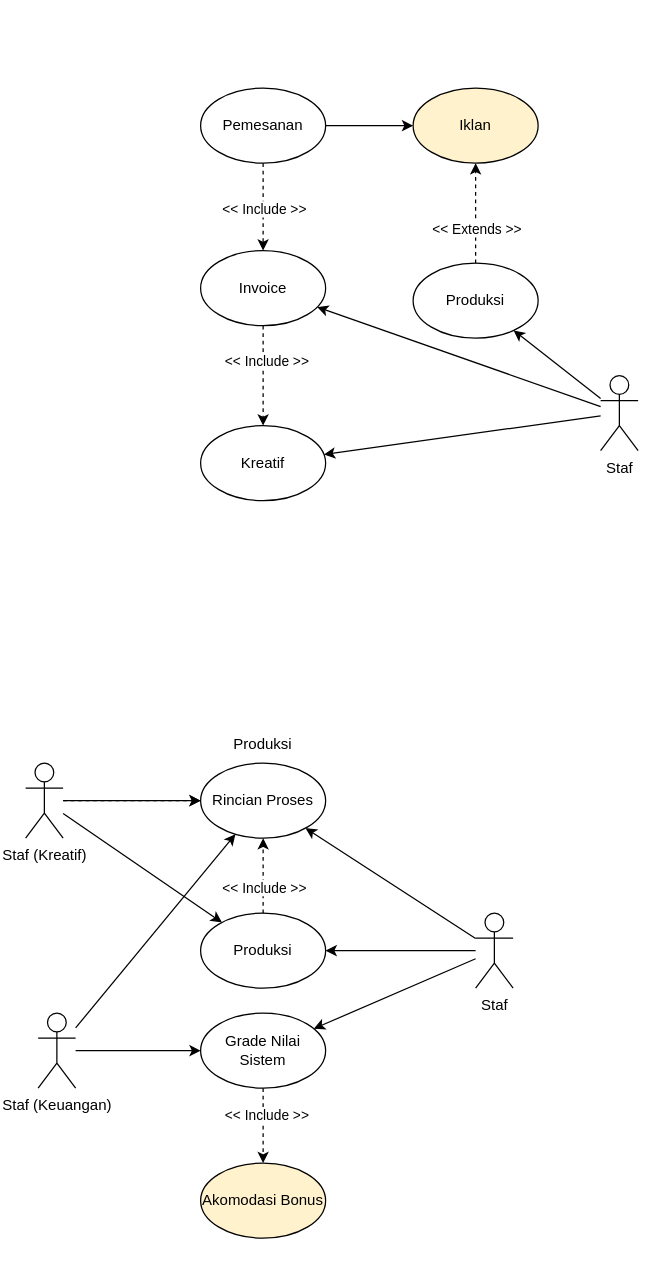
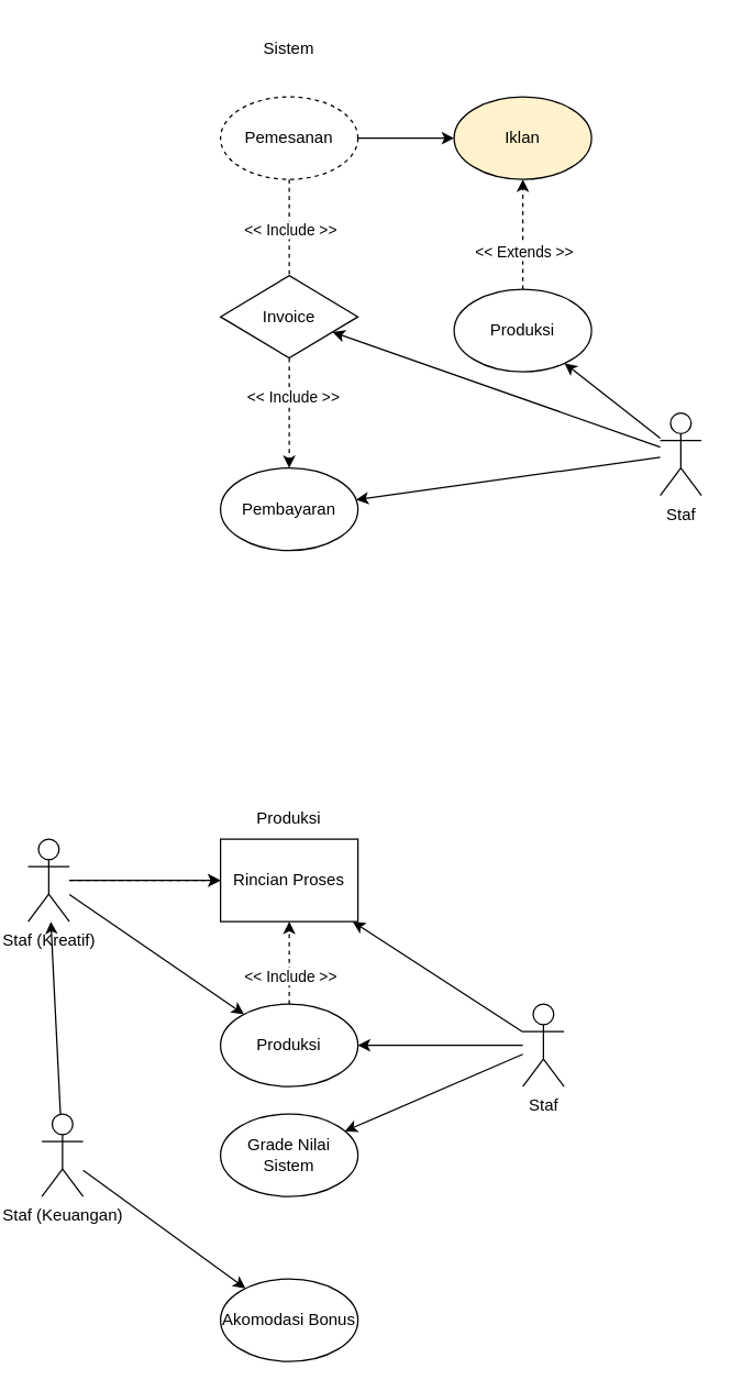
+ <mxCell id="2" value="Sistem" style="text;html=1;strokeColor=none;fillColor=none;align=center;verticalAlign=middle;whiteSpace=wrap;rounded=0;" vertex="1" parent="1"><mxGeometry x="180" y="20" width="60" height="30" as="geometry" /></mxCell>
- <mxCell id="3" value="Pemesanan" style="ellipse;whiteSpace=wrap;html=1;" vertex="1" parent="1"><mxGeometry x="160" y="70" width="100" height="60" as="geometry" /></mxCell>
+ <mxCell id="3" value="Pemesanan" style="ellipse;whiteSpace=wrap;html=1;dashed=1;" vertex="1" parent="1"><mxGeometry x="160" y="70" width="100" height="60" as="geometry" /></mxCell>
- <mxCell id="8" value="" style="endArrow=classic;html=1;rounded=0;dashed=1;" edge="1" parent="1" source="3" target="12"><mxGeometry width="50" height="50" relative="1" as="geometry"><mxPoint x="249.996" y="138.912" as="sourcePoint" /><mxPoint x="300" y="210" as="targetPoint" /></mxGeometry></mxCell>
+ <mxCell id="8" value="" style="endArrow=none;html=1;rounded=0;dashed=1;" edge="1" parent="1" source="3" target="12"><mxGeometry width="50" height="50" relative="1" as="geometry"><mxPoint x="249.996" y="138.912" as="sourcePoint" /><mxPoint x="300" y="210" as="targetPoint" /></mxGeometry></mxCell>
- <mxCell id="12" value="Invoice" style="ellipse;whiteSpace=wrap;html=1;" vertex="1" parent="1"><mxGeometry x="160" y="200" width="100" height="60" as="geometry" /></mxCell>
+ <mxCell id="12" value="Invoice" style="rhombus;whiteSpace=wrap;html=1;" vertex="1" parent="1"><mxGeometry x="160" y="200" width="100" height="60" as="geometry" /></mxCell>
- <mxCell id="11" value="Kreatif" style="ellipse;whiteSpace=wrap;html=1;" vertex="1" parent="1"><mxGeometry x="160" y="340" width="100" height="60" as="geometry" /></mxCell>
+ <mxCell id="11" value="Pembayaran" style="ellipse;whiteSpace=wrap;html=1;" vertex="1" parent="1"><mxGeometry x="160" y="340" width="100" height="60" as="geometry" /></mxCell>
- <mxCell id="22" value="Rincian Proses" style="ellipse;whiteSpace=wrap;html=1;" vertex="1" parent="1"><mxGeometry x="160" y="610" width="100" height="60" as="geometry" /></mxCell>
+ <mxCell id="22" value="Rincian Proses" style="whiteSpace=wrap;html=1;rounded=0;" vertex="1" parent="1"><mxGeometry x="160" y="610" width="100" height="60" as="geometry" /></mxCell>
- <mxCell id="37" value="" style="endArrow=classic;html=1;rounded=0;" edge="1" parent="1" source="31" target="22"><mxGeometry width="50" height="50" relative="1" as="geometry"><mxPoint x="70" y="840.909" as="sourcePoint" /><mxPoint x="170.253" y="846.985" as="targetPoint" /></mxGeometry></mxCell>
+ <mxCell id="37" value="" style="endArrow=classic;html=1;rounded=0;" edge="1" parent="1" source="31" target="34"><mxGeometry width="50" height="50" relative="1" as="geometry"><mxPoint x="70" y="840.909" as="sourcePoint" /><mxPoint x="170.253" y="846.985" as="targetPoint" /></mxGeometry></mxCell>
- <mxCell id="33" value="" style="endArrow=classic;html=1;rounded=0;" edge="1" parent="1" source="31" target="25"><mxGeometry width="50" height="50" relative="1" as="geometry"><mxPoint x="390" y="751.081" as="sourcePoint" /><mxPoint x="255.515" y="671.117" as="targetPoint" /></mxGeometry></mxCell>
+ <mxCell id="33" value="" style="endArrow=classic;html=1;rounded=0;" edge="1" parent="1" source="31" target="30"><mxGeometry width="50" height="50" relative="1" as="geometry"><mxPoint x="390" y="751.081" as="sourcePoint" /><mxPoint x="255.515" y="671.117" as="targetPoint" /></mxGeometry></mxCell>
- <mxCell id="35" value="" style="endArrow=classic;html=1;rounded=0;dashed=1;" edge="1" parent="1" source="25" target="34"><mxGeometry width="50" height="50" relative="1" as="geometry"><mxPoint x="220" y="740" as="sourcePoint" /><mxPoint x="220" y="680" as="targetPoint" /></mxGeometry></mxCell>
- <mxCell id="36" value="&amp;lt;&amp;lt; Include &amp;gt;&amp;gt;" style="edgeLabel;html=1;align=center;verticalAlign=middle;resizable=0;points=[];" vertex="1" connectable="0" parent="35"><mxGeometry x="-0.302" y="1" relative="1" as="geometry"><mxPoint x="1" as="offset" /></mxGeometry></mxCell>
- <mxCell id="34" value="Akomodasi Bonus" style="ellipse;whiteSpace=wrap;html=1;fillColor=#fff2cc;" vertex="1" parent="1"><mxGeometry x="160" y="930" width="100" height="60" as="geometry" /></mxCell>
+ <mxCell id="34" value="Akomodasi Bonus" style="ellipse;whiteSpace=wrap;html=1;" vertex="1" parent="1"><mxGeometry x="160" y="930" width="100" height="60" as="geometry" /></mxCell>
